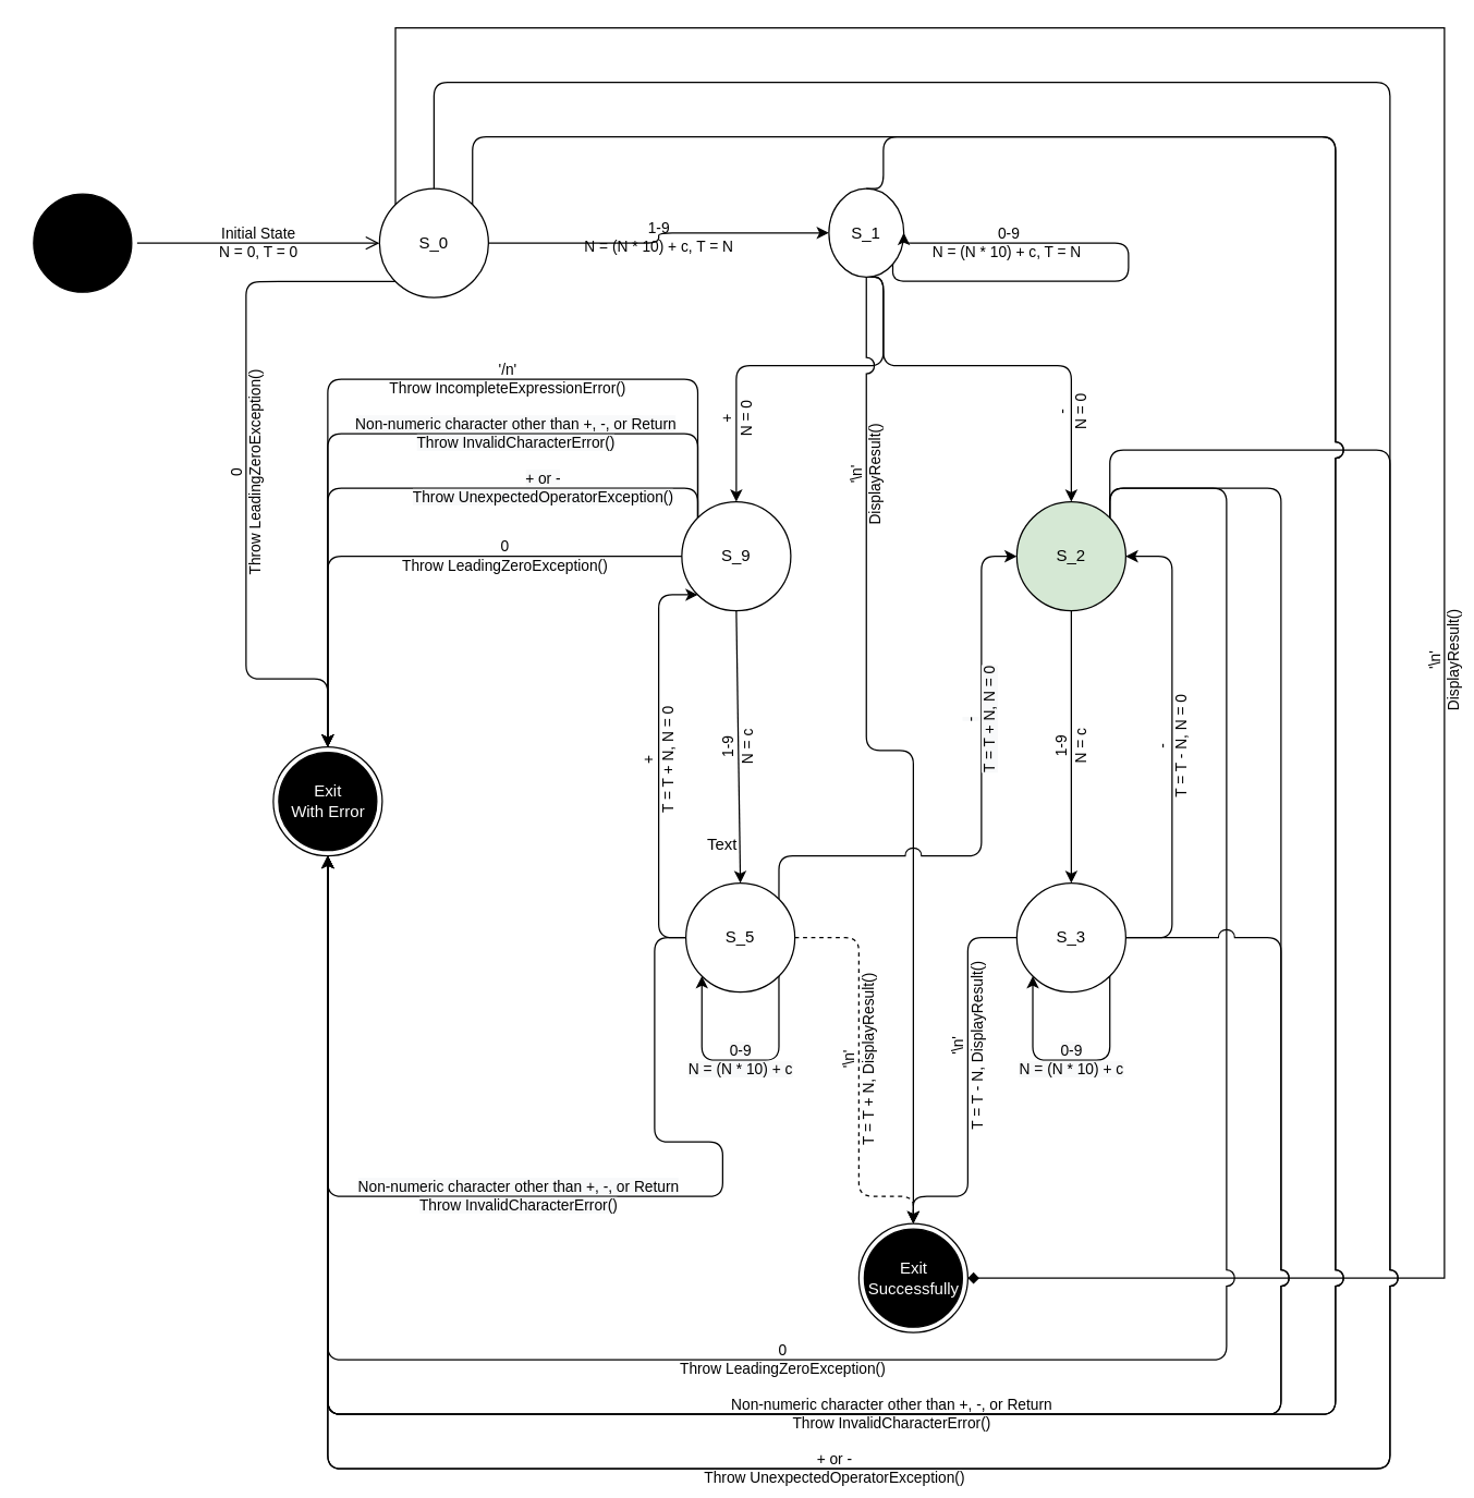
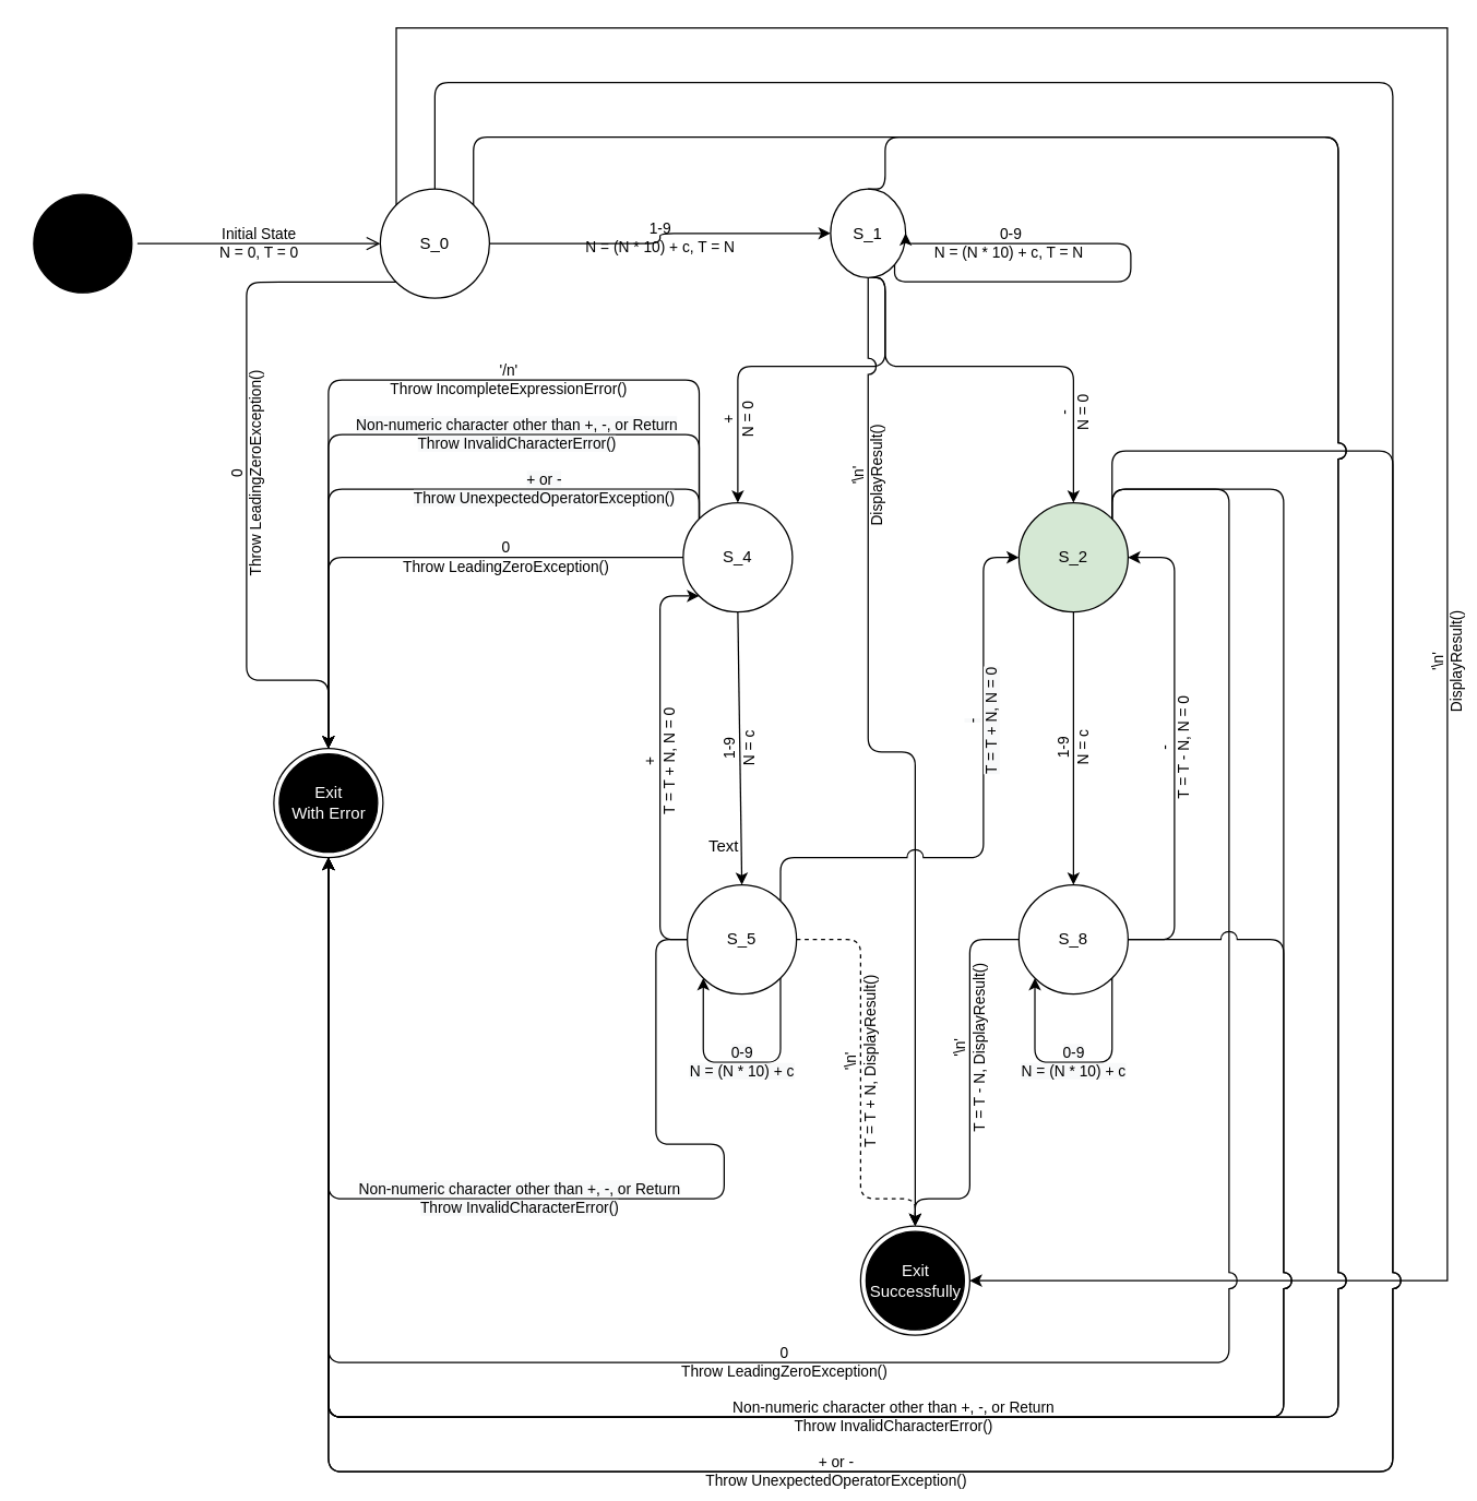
- <mxCell id="12" value="S_9" style="ellipse;whiteSpace=wrap;html=1;aspect=fixed;rounded=1;" parent="1" vertex="1"><mxGeometry x="500" y="368" width="80" height="80" as="geometry" /></mxCell>
+ <mxCell id="12" value="S_4" style="ellipse;whiteSpace=wrap;html=1;aspect=fixed;rounded=1;" parent="1" vertex="1"><mxGeometry x="500" y="368" width="80" height="80" as="geometry" /></mxCell>
- <mxCell id="16" value="S_3" style="ellipse;whiteSpace=wrap;html=1;aspect=fixed;rounded=1;" parent="1" vertex="1"><mxGeometry x="746" y="648" width="80" height="80" as="geometry" /></mxCell>
+ <mxCell id="16" value="S_8" style="ellipse;whiteSpace=wrap;html=1;aspect=fixed;rounded=1;" parent="1" vertex="1"><mxGeometry x="746" y="648" width="80" height="80" as="geometry" /></mxCell>
- <mxCell id="2" value="'\n'&lt;br&gt;DisplayResult()" style="edgeStyle=orthogonalEdgeStyle;rounded=0;jumpStyle=arc;orthogonalLoop=1;jettySize=auto;html=1;exitX=0;exitY=0;exitDx=0;exitDy=0;entryX=1;entryY=0.5;entryDx=0;entryDy=0;jumpSize=12;horizontal=0;labelBackgroundColor=none;endArrow=diamond;" parent="1" source="27" target="35" edge="1"><mxGeometry x="0.259" relative="1" as="geometry"><Array as="points"><mxPoint x="290" y="20" /><mxPoint x="1060" y="20" /><mxPoint x="1060" y="938" /></Array><mxPoint as="offset" /></mxGeometry></mxCell>
+ <mxCell id="2" value="'\n'&lt;br&gt;DisplayResult()" style="edgeStyle=orthogonalEdgeStyle;rounded=0;jumpStyle=arc;orthogonalLoop=1;jettySize=auto;html=1;exitX=0;exitY=0;exitDx=0;exitDy=0;entryX=1;entryY=0.5;entryDx=0;entryDy=0;jumpSize=12;horizontal=0;labelBackgroundColor=none;" parent="1" source="27" target="35" edge="1"><mxGeometry x="0.259" relative="1" as="geometry"><Array as="points"><mxPoint x="290" y="20" /><mxPoint x="1060" y="20" /><mxPoint x="1060" y="938" /></Array><mxPoint as="offset" /></mxGeometry></mxCell>
